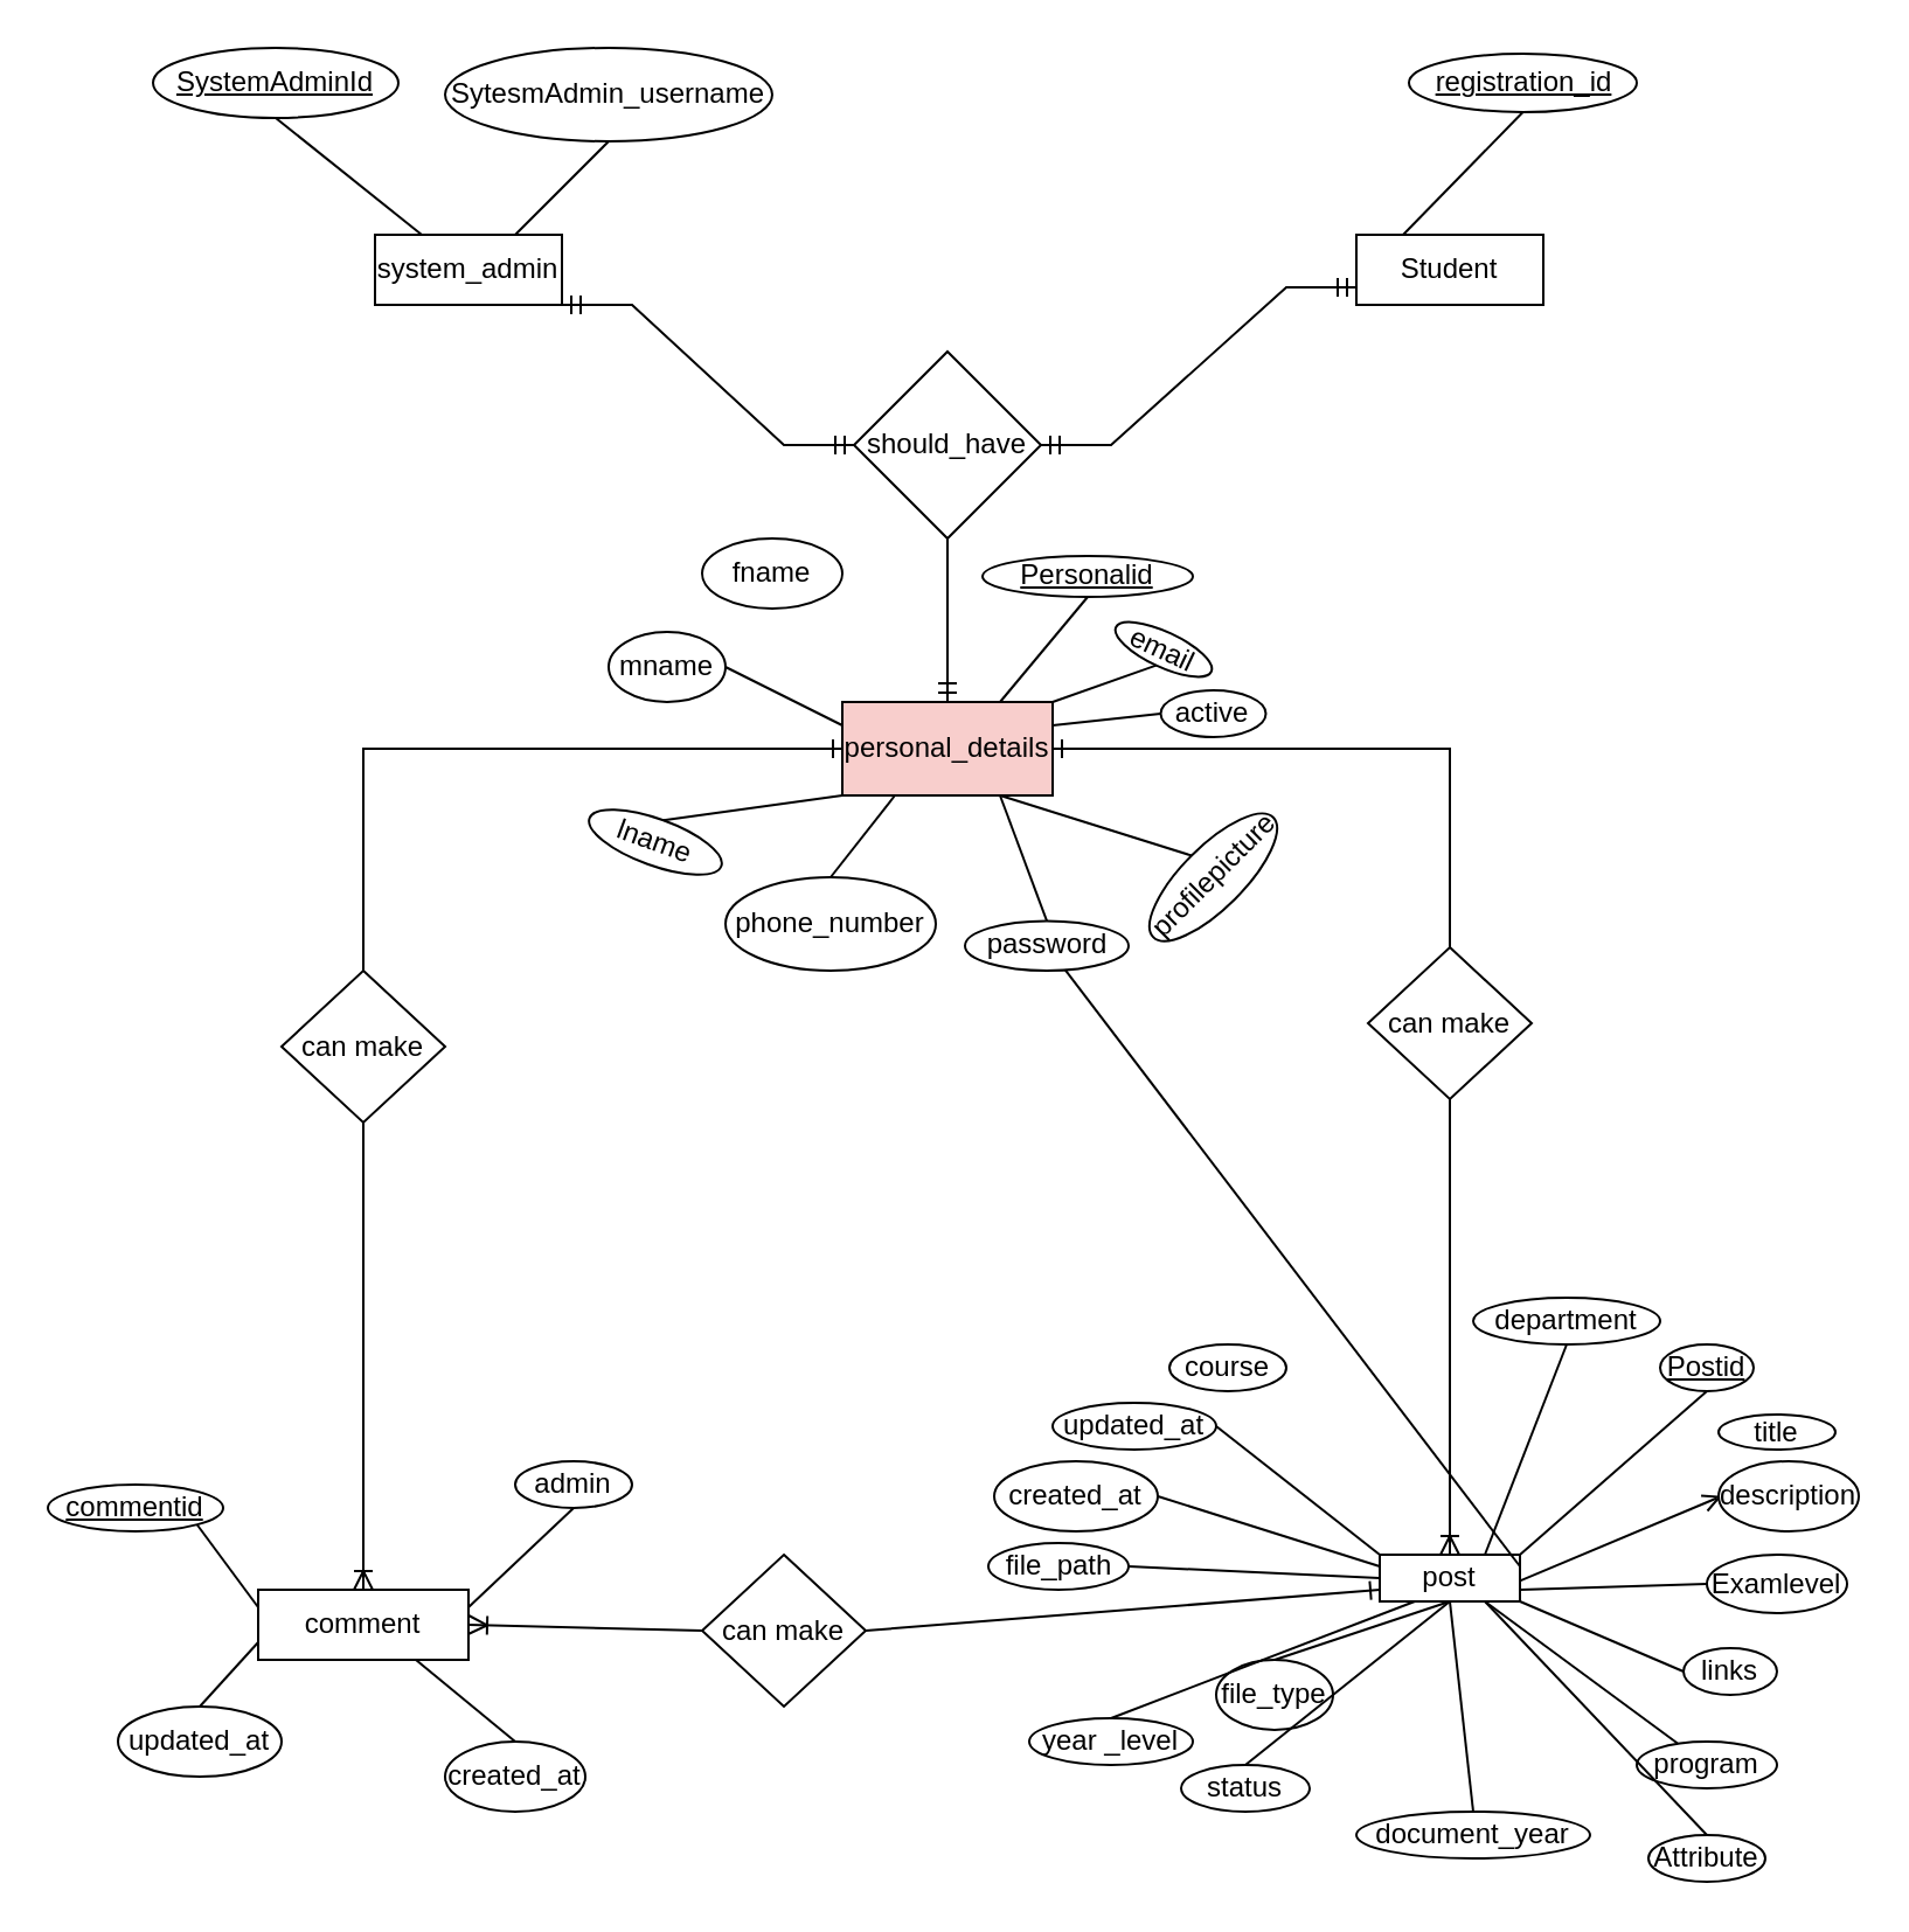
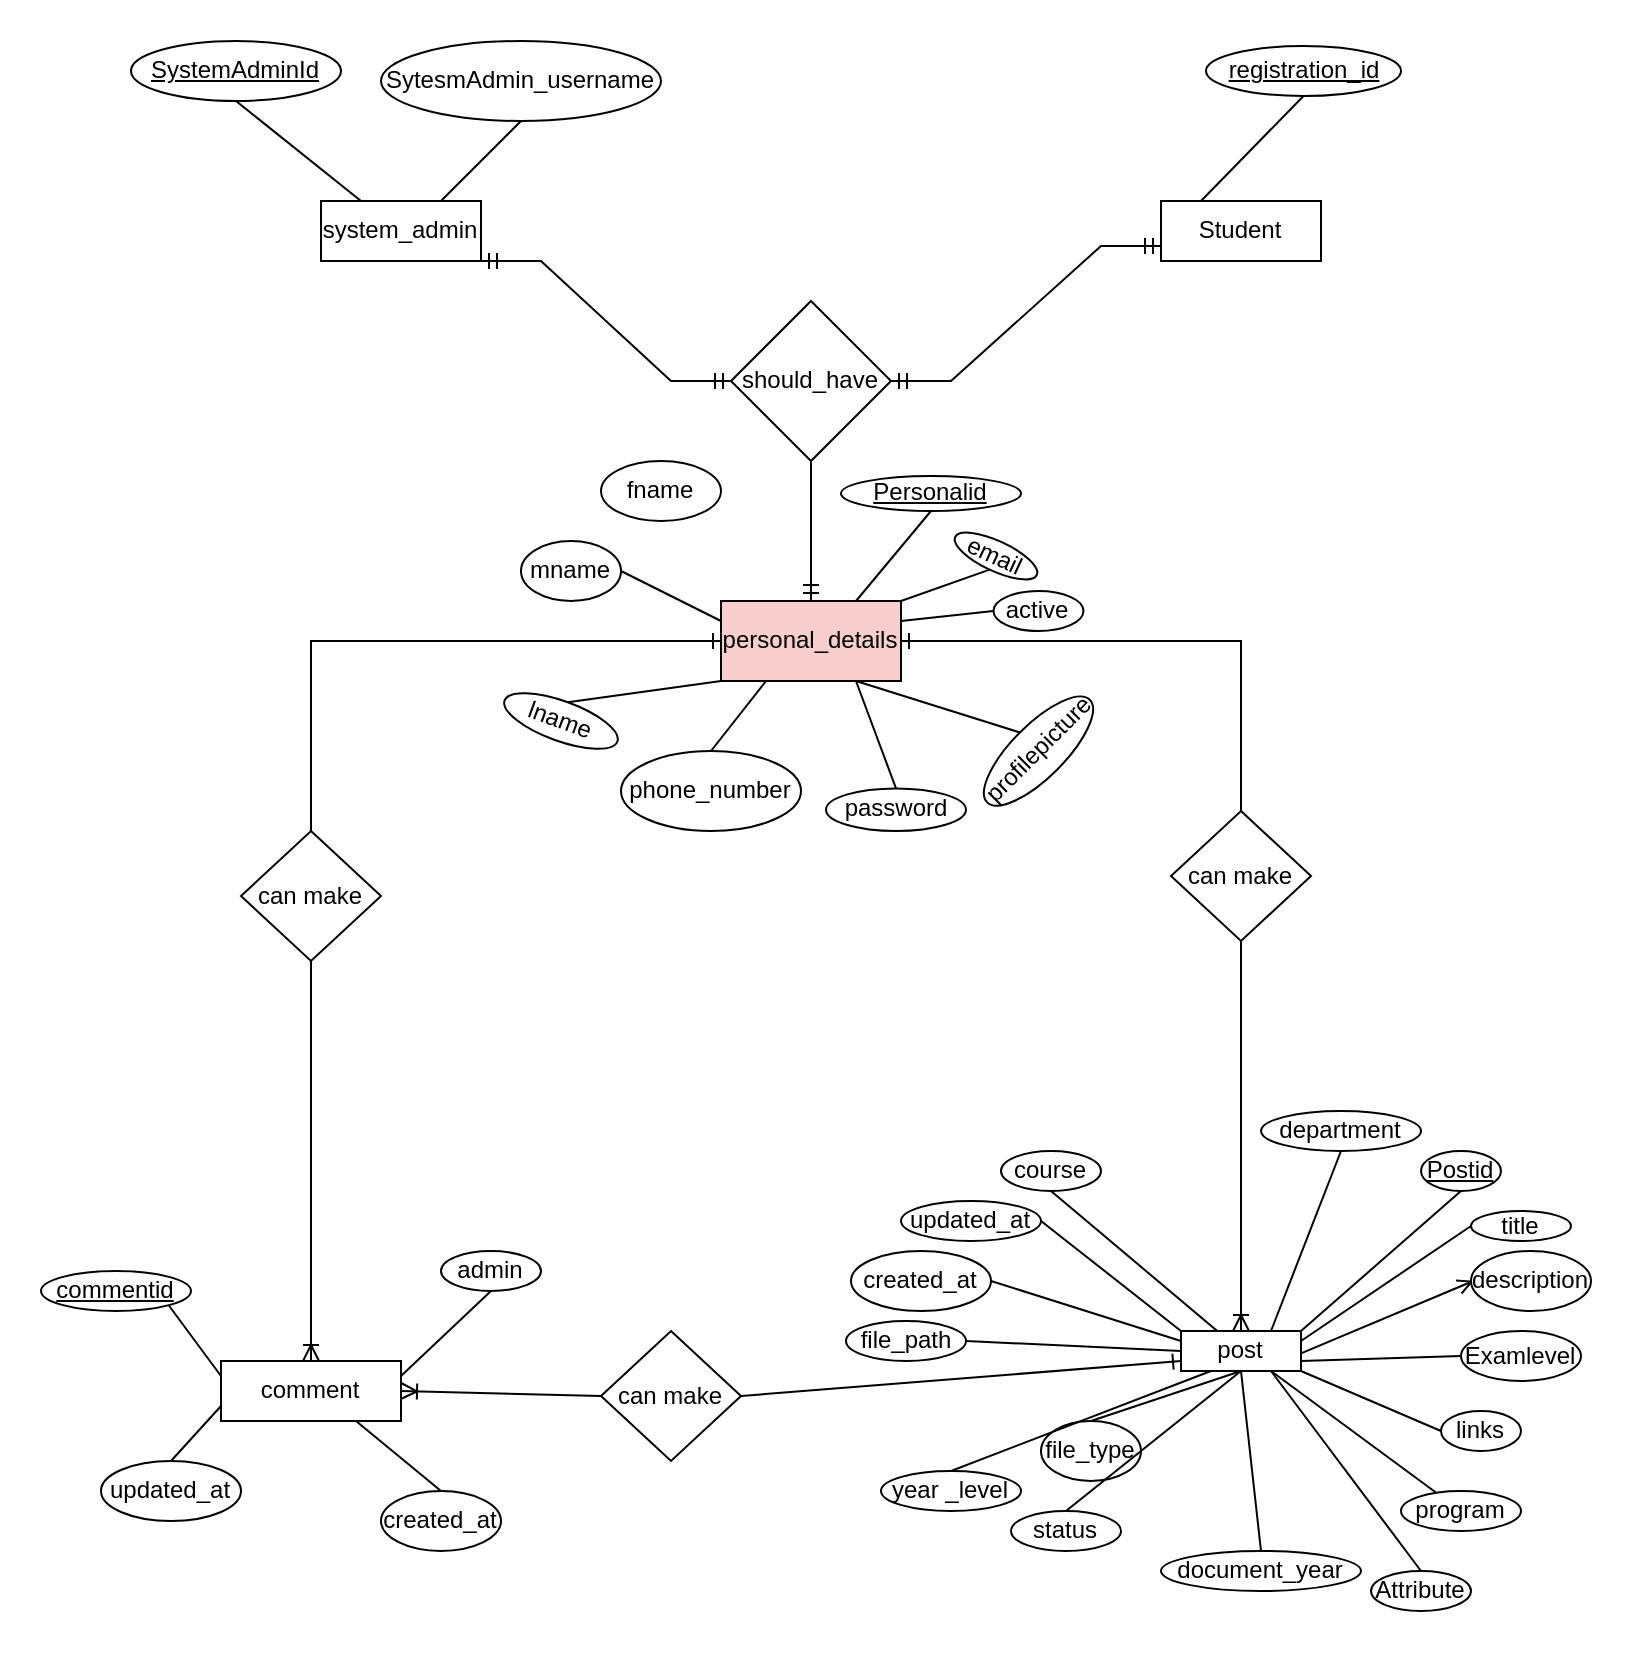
- <mxCell id="49" value="" style="endArrow=none;html=1;rounded=0;exitX=1;exitY=0.25;exitDx=0;exitDy=0;" parent="1" source="5" target="17" edge="1"><mxGeometry relative="1" as="geometry"><mxPoint x="660" y="673" as="sourcePoint" /><mxPoint x="690" y="709.66" as="targetPoint" /></mxGeometry></mxCell>
+ <mxCell id="49" value="" style="endArrow=none;html=1;rounded=0;entryX=0;entryY=0.5;entryDx=0;entryDy=0;exitX=1;exitY=0.25;exitDx=0;exitDy=0;" parent="1" source="5" target="39" edge="1"><mxGeometry relative="1" as="geometry"><mxPoint x="660" y="673" as="sourcePoint" /><mxPoint x="690" y="709.66" as="targetPoint" /></mxGeometry></mxCell>
+ <mxCell id="30" value="" style="endArrow=none;html=1;rounded=0;entryX=0.5;entryY=1;entryDx=0;entryDy=0;" parent="1" source="5" target="42" edge="1"><mxGeometry relative="1" as="geometry"><mxPoint x="390" y="674.43" as="sourcePoint" /><mxPoint x="550" y="674.43" as="targetPoint" /></mxGeometry></mxCell>
- <mxCell id="33" value="Attribute" style="ellipse;whiteSpace=wrap;html=1;align=center;" parent="1" vertex="1"><mxGeometry x="705" y="785" width="50" height="20" as="geometry" /></mxCell>
+ <mxCell id="33" value="Attribute" style="ellipse;whiteSpace=wrap;html=1;align=center;" parent="1" vertex="1"><mxGeometry x="685" y="785" width="50" height="20" as="geometry" /></mxCell>
